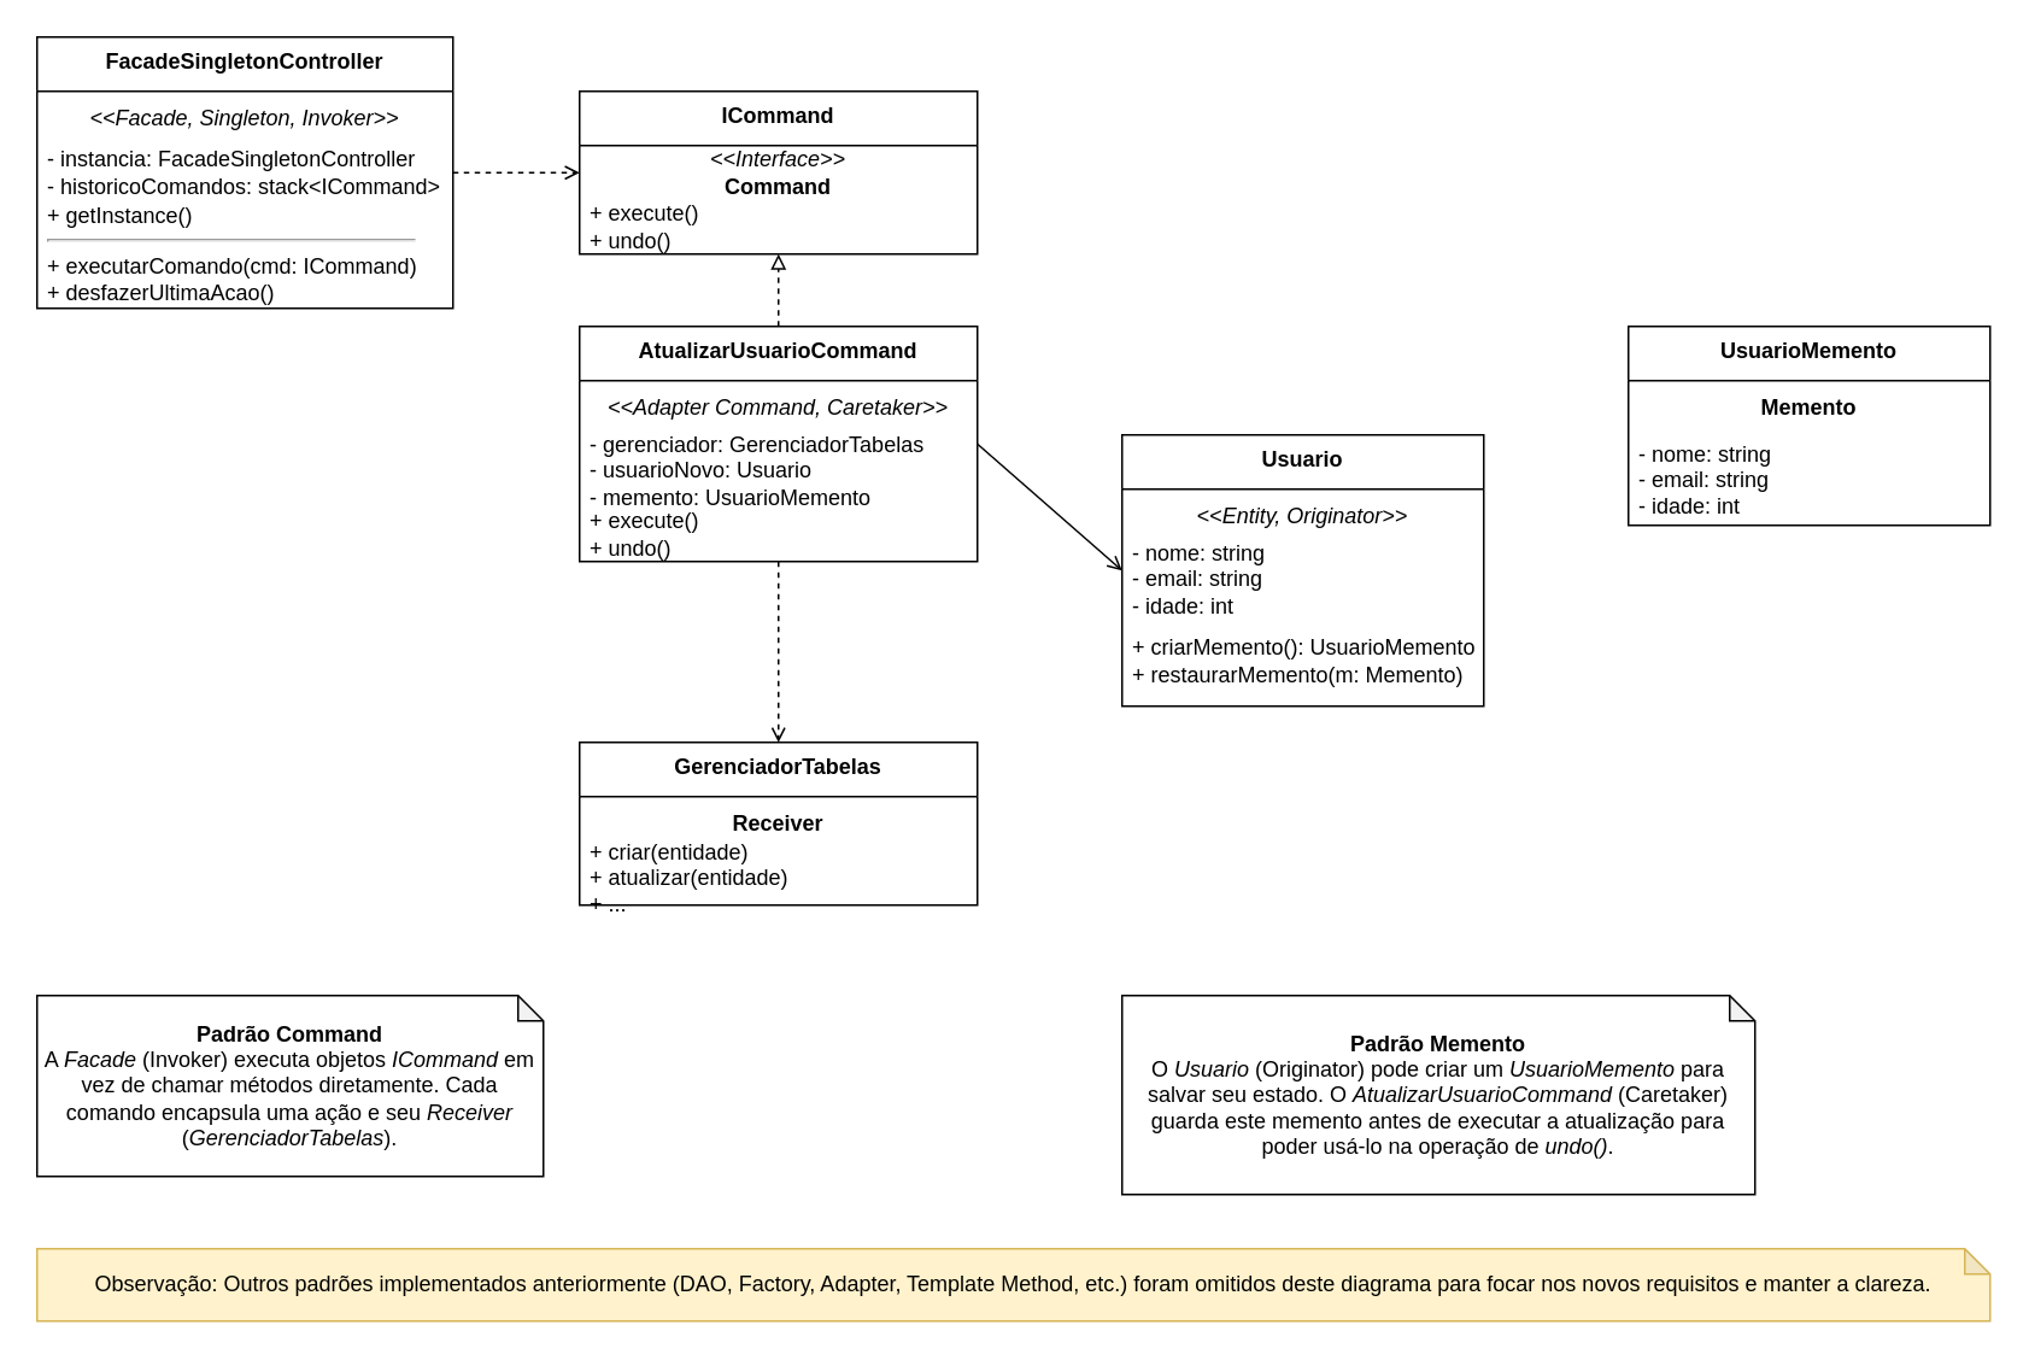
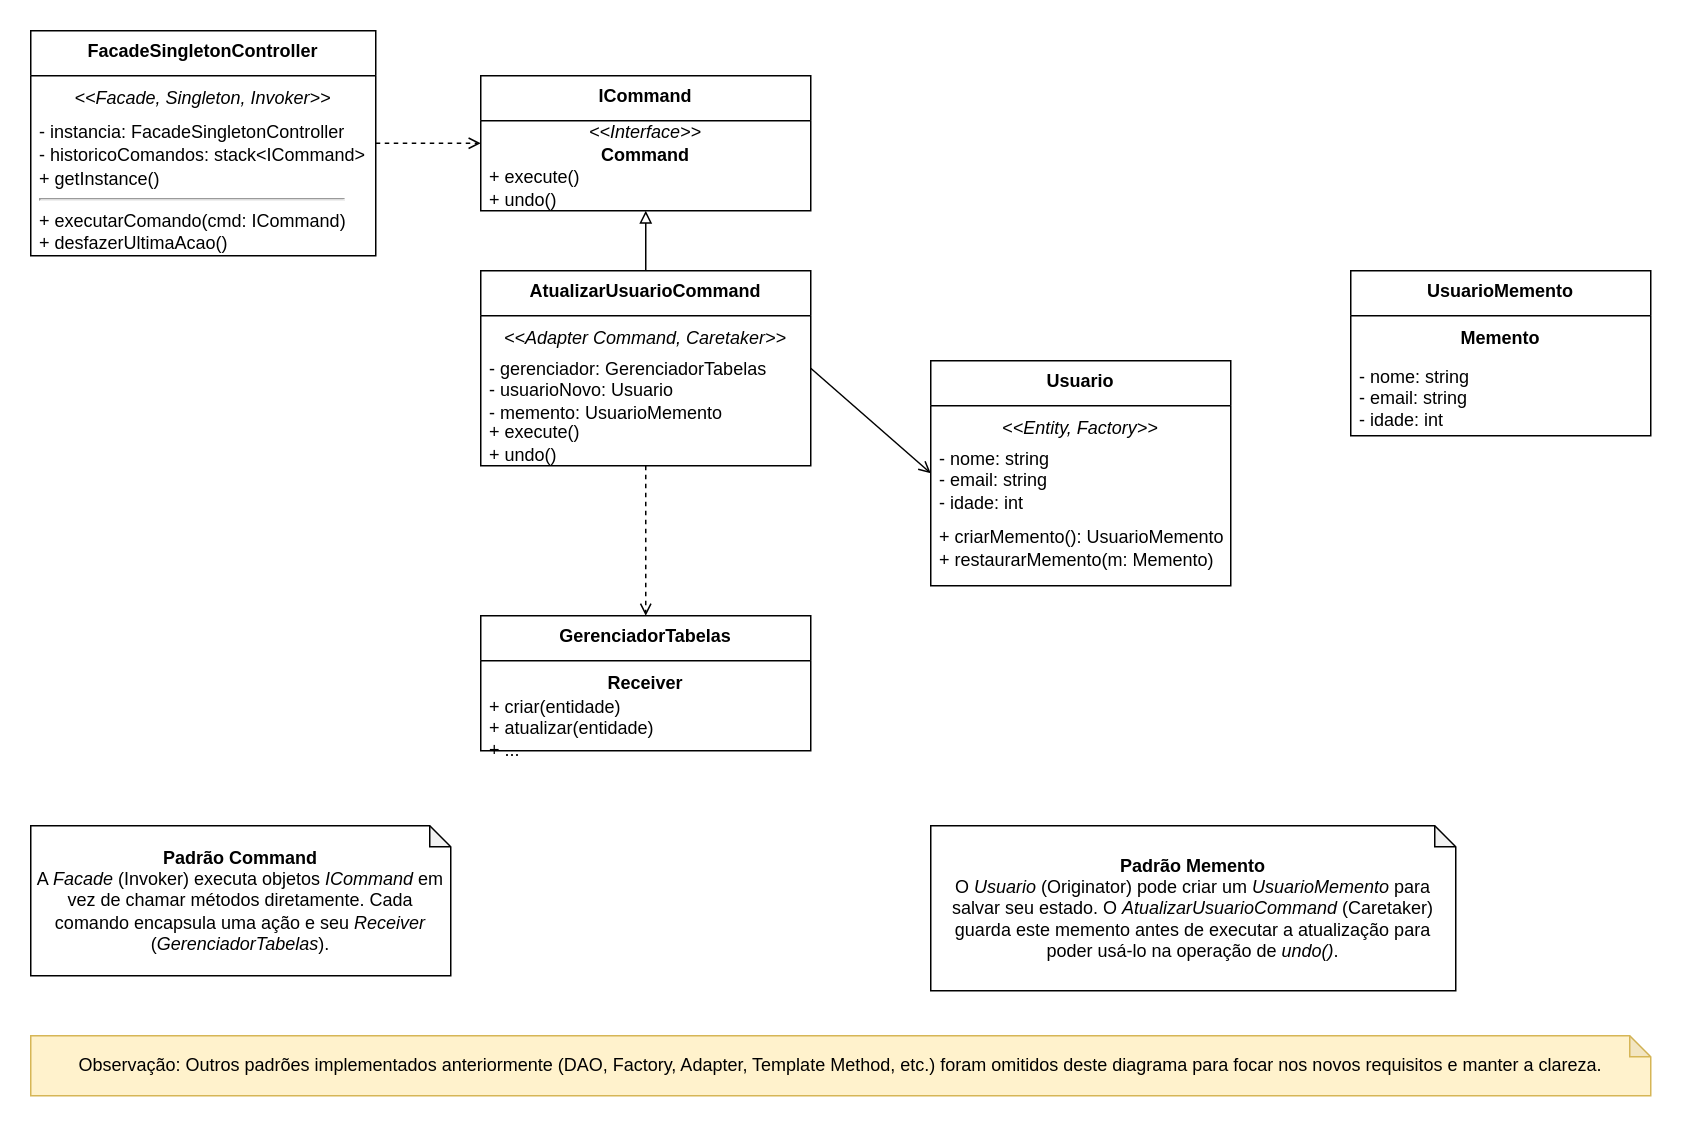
- <mxCell id="24" style="endArrow=block;endFill=0;html=1;rounded=0;dashed=1;exitX=0.5;exitY=0;exitDx=0;exitDy=0;entryX=0.5;entryY=1;entryDx=0;entryDy=0;" parent="1" source="9" target="6" edge="1"><mxGeometry relative="1" as="geometry" /></mxCell>
+ <mxCell id="24" style="endArrow=block;endFill=0;html=1;rounded=0;dashed=0;exitX=0.5;exitY=0;exitDx=0;exitDy=0;entryX=0.5;entryY=1;entryDx=0;entryDy=0;" parent="1" source="9" target="6" edge="1"><mxGeometry relative="1" as="geometry" /></mxCell>
- <mxCell id="17" value="&lt;i&gt;&amp;lt;&amp;lt;Entity, Originator&amp;gt;&amp;gt;&lt;/i&gt;" style="text;html=1;strokeColor=none;fillColor=none;align=center;verticalAlign=middle;whiteSpace=wrap;rounded=0;" parent="16" vertex="1"><mxGeometry y="30" width="200" height="30" as="geometry" /></mxCell>
+ <mxCell id="17" value="&lt;i&gt;&amp;lt;&amp;lt;Entity, Factory&amp;gt;&amp;gt;&lt;/i&gt;" style="text;html=1;strokeColor=none;fillColor=none;align=center;verticalAlign=middle;whiteSpace=wrap;rounded=0;" parent="16" vertex="1"><mxGeometry y="30" width="200" height="30" as="geometry" /></mxCell>
